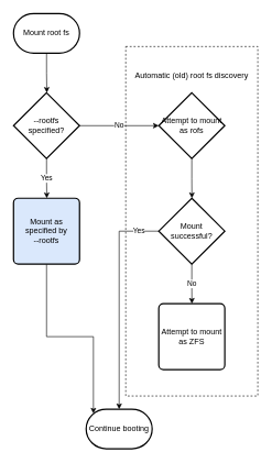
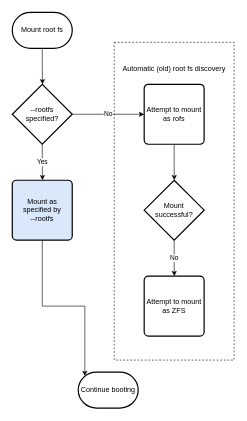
- <mxCell id="4" value="Attempt to mount as rofs" style="rhombus;whiteSpace=wrap;html=1;absoluteArcSize=1;arcSize=14;strokeWidth=2;" vertex="1" parent="1"><mxGeometry x="240" y="140" width="100" height="100" as="geometry" /></mxCell>
+ <mxCell id="4" value="Attempt to mount as rofs" style="rounded=1;whiteSpace=wrap;html=1;absoluteArcSize=1;arcSize=14;strokeWidth=2;" vertex="1" parent="1"><mxGeometry x="240" y="140" width="100" height="100" as="geometry" /></mxCell>
- <mxCell id="6" value="Yes" style="edgeStyle=orthogonalEdgeStyle;rounded=0;orthogonalLoop=1;jettySize=auto;html=1;exitX=0;exitY=0.5;exitDx=0;exitDy=0;exitPerimeter=0;entryX=0.5;entryY=0;entryDx=0;entryDy=0;entryPerimeter=0;" edge="1" parent="1" source="7" target="9"><mxGeometry x="-0.818" relative="1" as="geometry"><mxPoint x="180" y="810" as="targetPoint" /><mxPoint as="offset" /></mxGeometry></mxCell>
